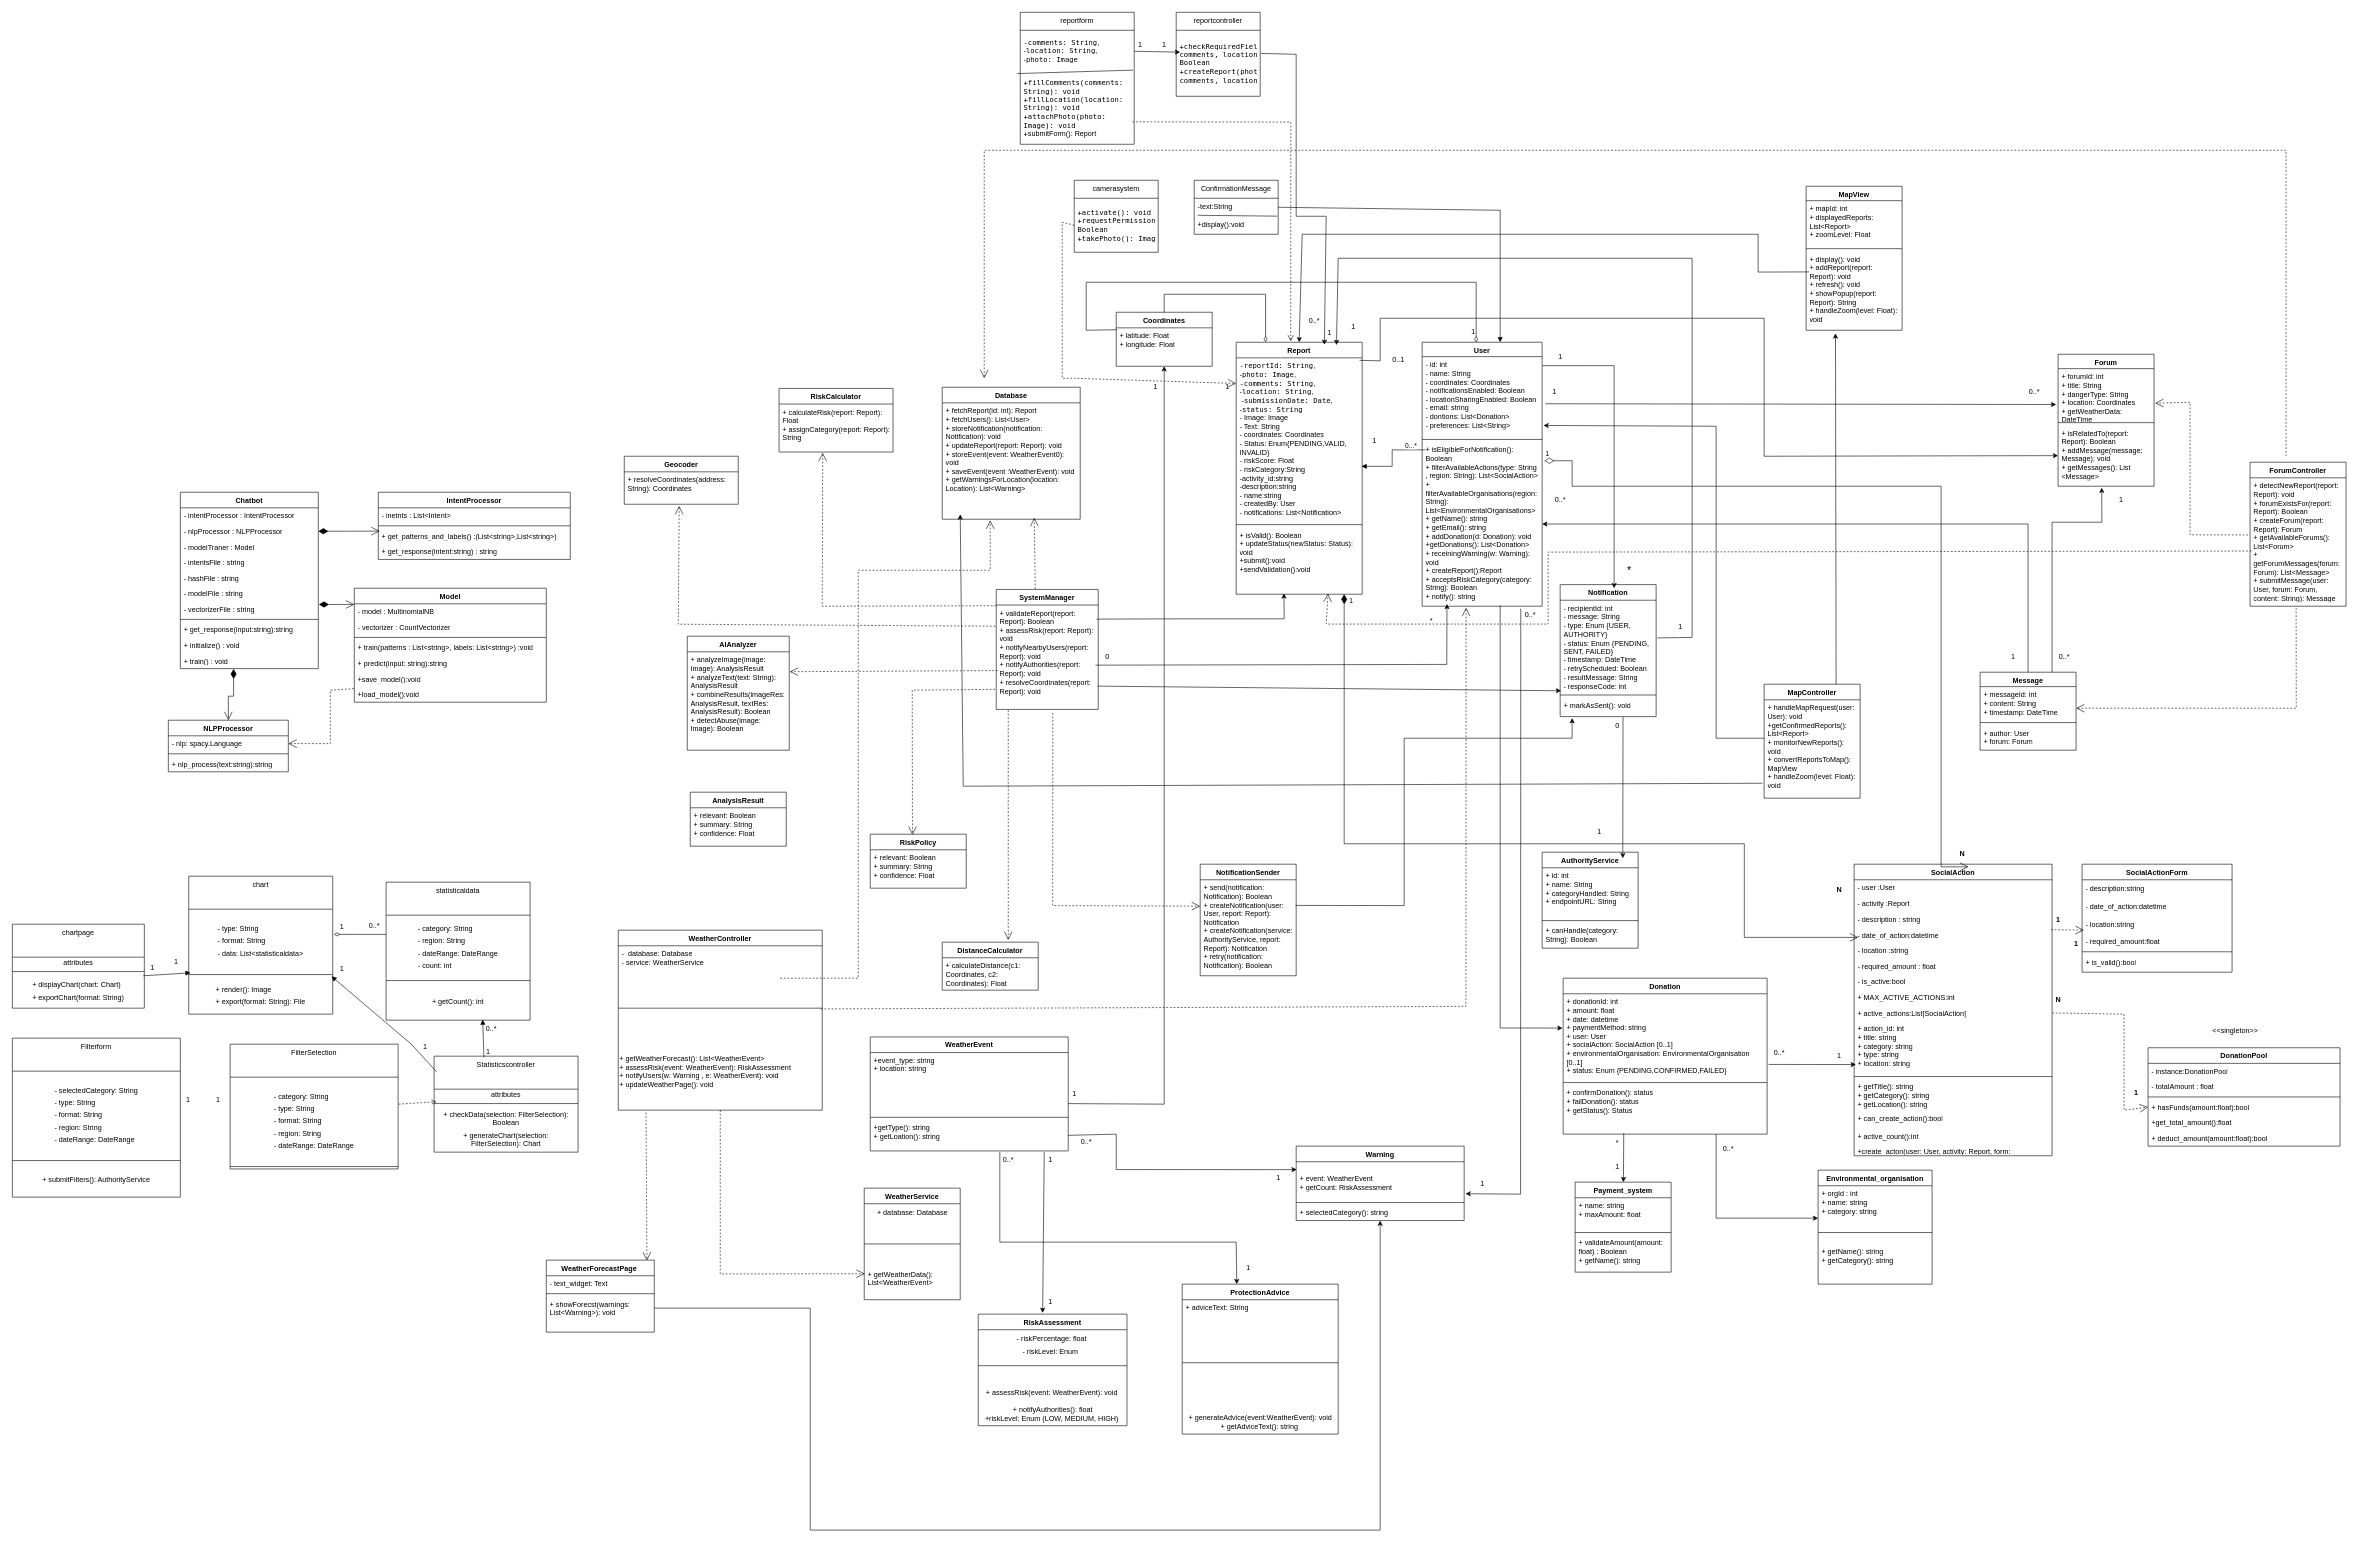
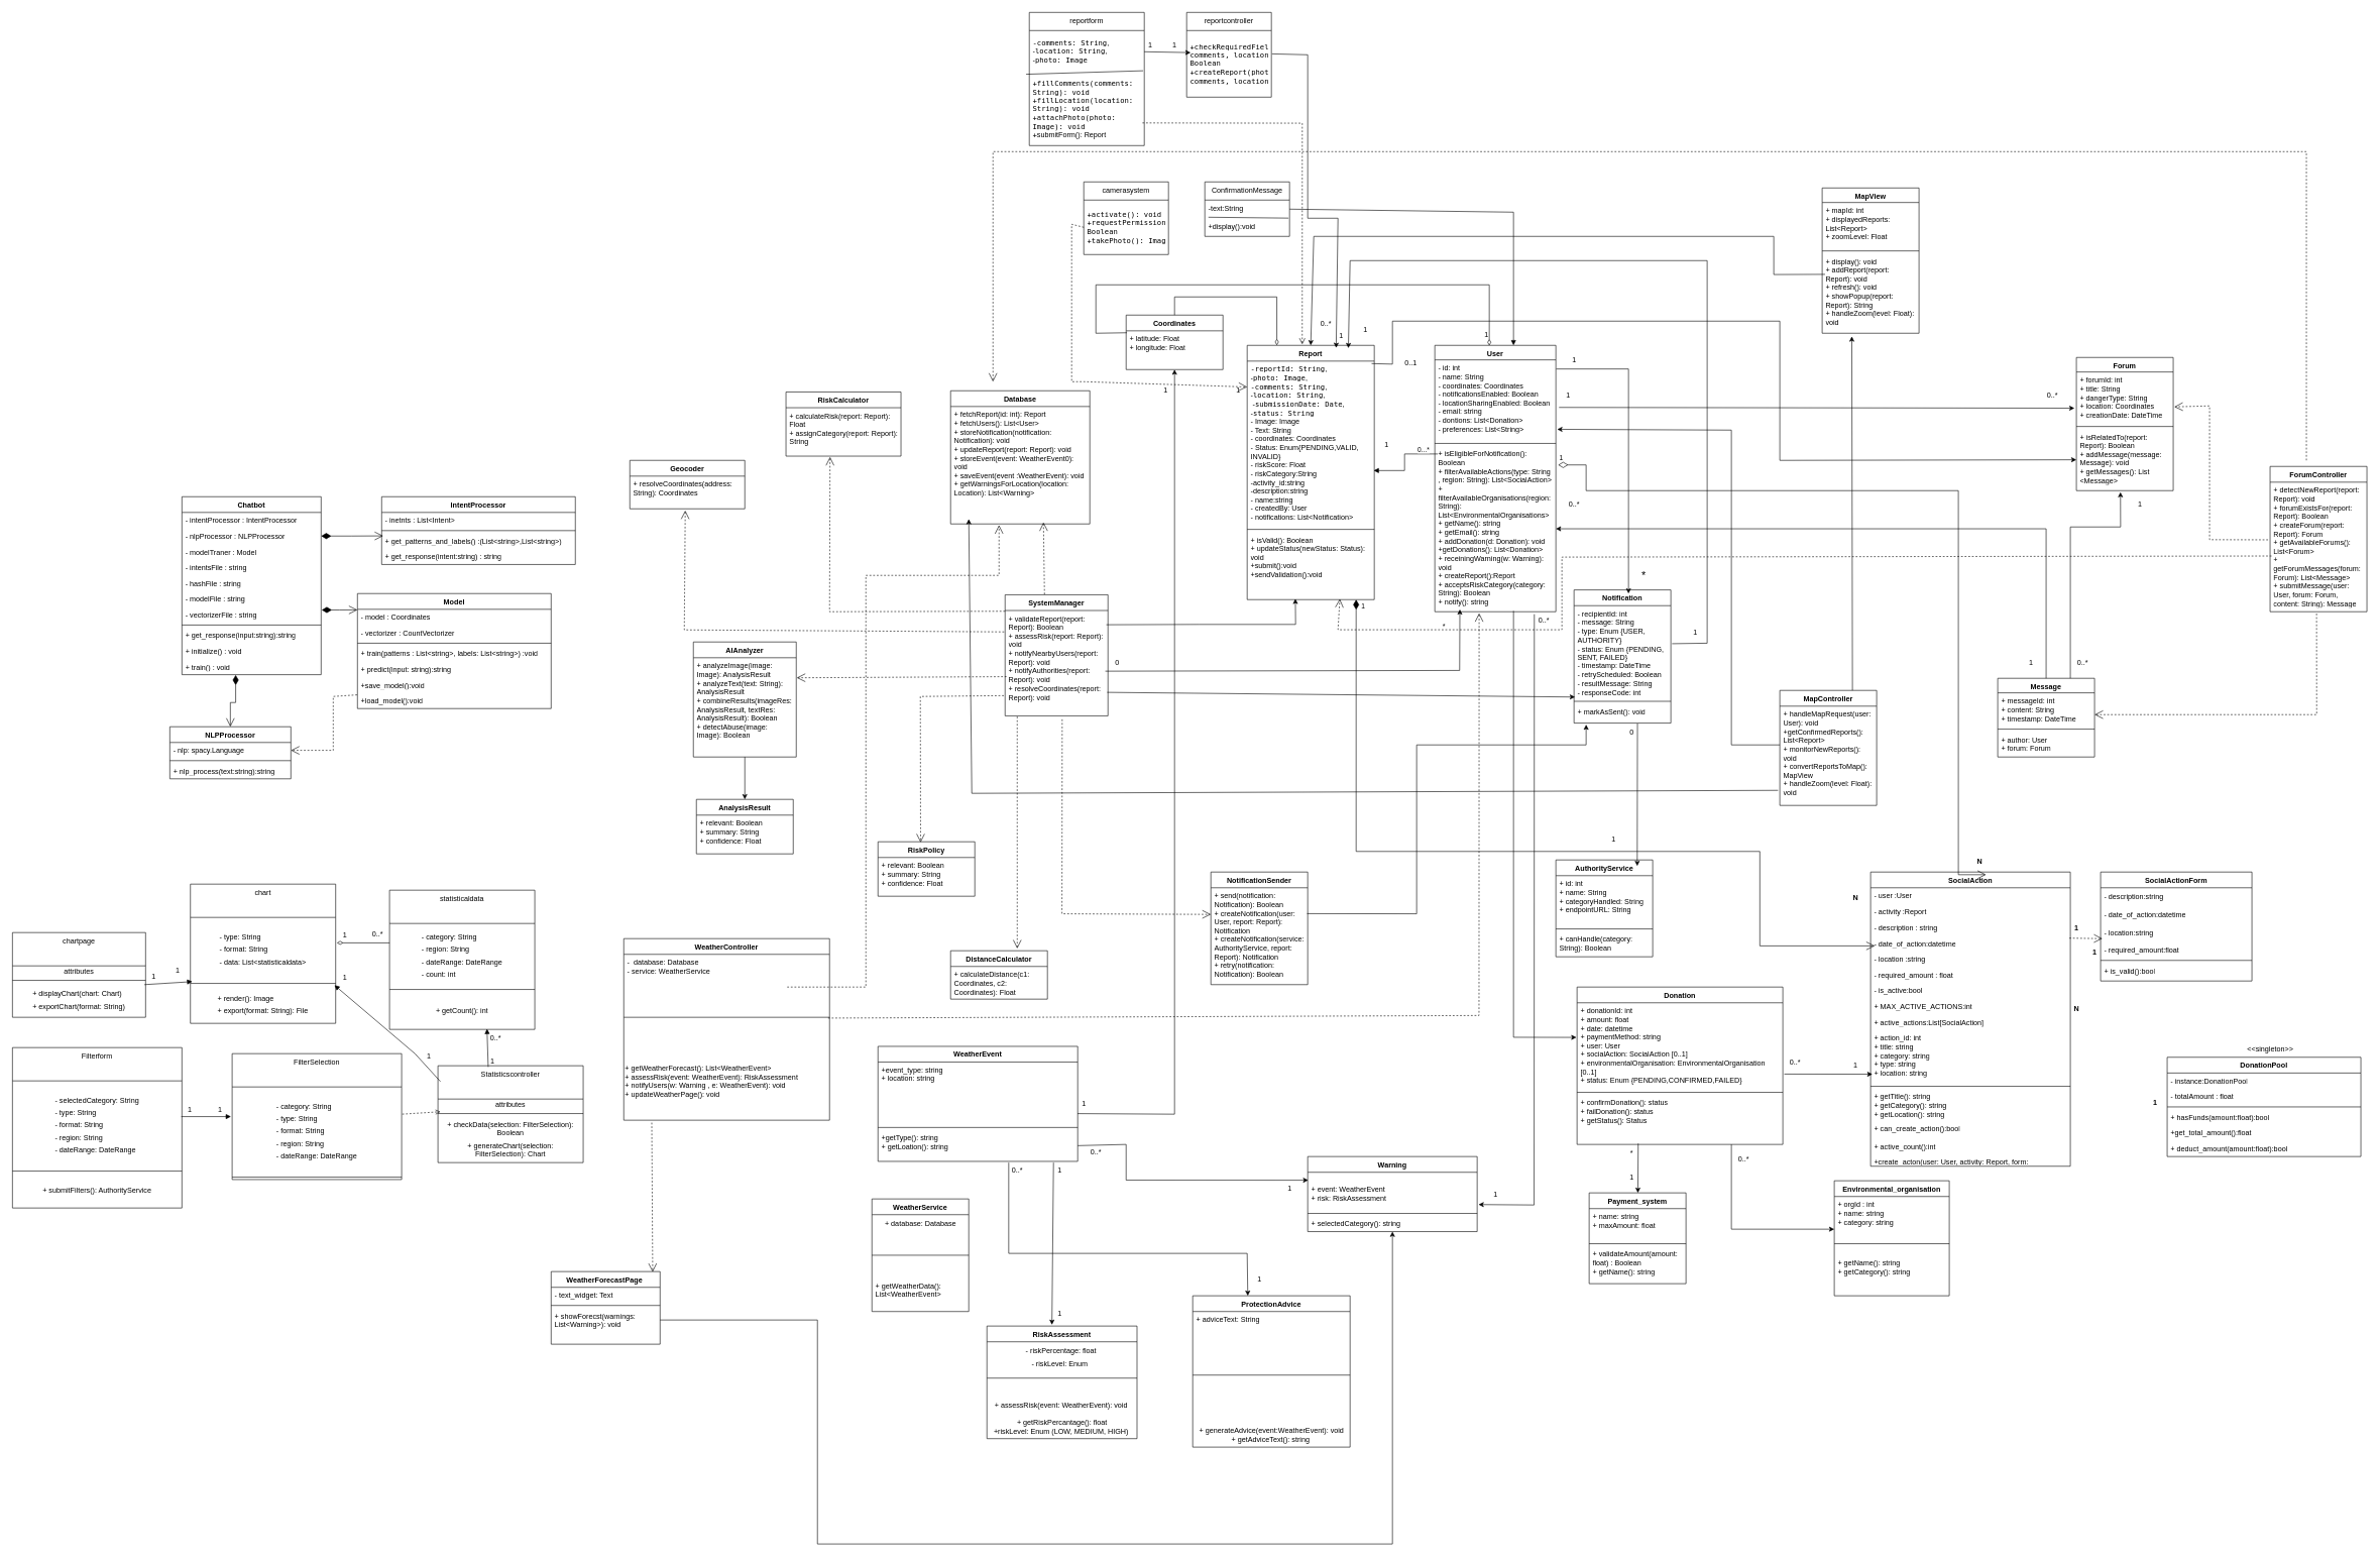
- <mxCell id="48" value="+ forumId: int&lt;div&gt;+ title: String&lt;/div&gt;&lt;div&gt;+ dangerType: String&lt;/div&gt;&lt;div&gt;+ location: Coordinates&lt;/div&gt;&lt;div&gt;+ getWeatherData: DateTime&lt;/div&gt;" style="text;strokeColor=none;fillColor=none;align=left;verticalAlign=top;spacingLeft=4;spacingRight=4;overflow=hidden;rotatable=0;points=[[0,0.5],[1,0.5]];portConstraint=eastwest;whiteSpace=wrap;html=1;" parent="47" vertex="1"><mxGeometry y="24" width="160" height="86" as="geometry" /></mxCell>
+ <mxCell id="48" value="+ forumId: int&lt;div&gt;+ title: String&lt;/div&gt;&lt;div&gt;+ dangerType: String&lt;/div&gt;&lt;div&gt;+ location: Coordinates&lt;/div&gt;&lt;div&gt;+ creationDate: DateTime&lt;/div&gt;" style="text;strokeColor=none;fillColor=none;align=left;verticalAlign=top;spacingLeft=4;spacingRight=4;overflow=hidden;rotatable=0;points=[[0,0.5],[1,0.5]];portConstraint=eastwest;whiteSpace=wrap;html=1;" parent="47" vertex="1"><mxGeometry y="24" width="160" height="86" as="geometry" /></mxCell>
- <mxCell id="180" value="- model : MultinomialNB" style="text;strokeColor=none;fillColor=none;align=left;verticalAlign=top;spacingLeft=4;spacingRight=4;overflow=hidden;rotatable=0;points=[[0,0.5],[1,0.5]];portConstraint=eastwest;whiteSpace=wrap;html=1;" parent="179" vertex="1"><mxGeometry y="26" width="320" height="26" as="geometry" /></mxCell>
+ <mxCell id="180" value="- model : Coordinates" style="text;strokeColor=none;fillColor=none;align=left;verticalAlign=top;spacingLeft=4;spacingRight=4;overflow=hidden;rotatable=0;points=[[0,0.5],[1,0.5]];portConstraint=eastwest;whiteSpace=wrap;html=1;" parent="179" vertex="1"><mxGeometry y="26" width="320" height="26" as="geometry" /></mxCell>
+ <mxCell id="73" value="" style="endArrow=classic;html=1;rounded=0;entryX=0.5;entryY=0;entryDx=0;entryDy=0;" parent="1" source="9" target="6" edge="1"><mxGeometry width="50" height="50" relative="1" as="geometry"><mxPoint x="2320" y="1090" as="sourcePoint" /><mxPoint x="1780" y="1250" as="targetPoint" /></mxGeometry></mxCell>
- <mxCell id="221" value="&lt;span style=&quot;font-weight: normal;&quot;&gt;&amp;lt;&amp;lt;singleton&amp;gt;&amp;gt;&lt;/span&gt;" style="text;align=center;fontStyle=1;verticalAlign=middle;spacingLeft=3;spacingRight=3;strokeColor=none;rotatable=0;points=[[0,0.5],[1,0.5]];portConstraint=eastwest;html=1;" parent="1" vertex="1"><mxGeometry x="3685" y="1705" width="80" height="26" as="geometry" /></mxCell>
+ <mxCell id="221" value="&lt;span style=&quot;font-weight: normal;&quot;&gt;&amp;lt;&amp;lt;singleton&amp;gt;&amp;gt;&lt;/span&gt;" style="text;align=center;fontStyle=1;verticalAlign=middle;spacingLeft=3;spacingRight=3;strokeColor=none;rotatable=0;points=[[0,0.5],[1,0.5]];portConstraint=eastwest;html=1;" parent="1" vertex="1"><mxGeometry x="3710" y="1720" width="80" height="26" as="geometry" /></mxCell>
- <mxCell id="227" value="" style="endArrow=open;endSize=12;dashed=1;html=1;rounded=0;entryX=0;entryY=0.5;entryDx=0;entryDy=0;exitX=1;exitY=0.5;exitDx=0;exitDy=0;" parent="1" source="200" target="211" edge="1"><mxGeometry x="0.001" width="160" relative="1" as="geometry"><mxPoint x="3390" y="1670" as="sourcePoint" /><mxPoint x="3550" y="1670" as="targetPoint" /><Array as="points"><mxPoint x="3540" y="1690" /><mxPoint x="3540" y="1850" /></Array><mxPoint as="offset" /></mxGeometry></mxCell>
+ <mxCell id="279" value="" style="html=1;verticalAlign=bottom;labelBackgroundColor=none;endArrow=block;endFill=1;rounded=0;exitX=0.996;exitY=0.407;exitDx=0;exitDy=0;entryX=-0.007;entryY=0.338;entryDx=0;entryDy=0;exitPerimeter=0;entryPerimeter=0;" parent="1" source="257" target="277" edge="1"><mxGeometry width="160" relative="1" as="geometry"><mxPoint x="401" y="1820" as="sourcePoint" /><mxPoint x="293" y="1939" as="targetPoint" /></mxGeometry></mxCell>
- <mxCell id="124" value="&lt;br&gt;&lt;div&gt;+ event: WeatherEvent&lt;/div&gt;&lt;div&gt;+ getCount: RiskAssessment&lt;/div&gt;" style="text;strokeColor=none;fillColor=none;align=left;verticalAlign=top;spacingLeft=4;spacingRight=4;overflow=hidden;rotatable=0;points=[[0,0.5],[1,0.5]];portConstraint=eastwest;whiteSpace=wrap;html=1;" parent="123" vertex="1"><mxGeometry y="26" width="280" height="64" as="geometry" /></mxCell>
+ <mxCell id="124" value="&lt;br&gt;&lt;div&gt;+ event: WeatherEvent&lt;/div&gt;&lt;div&gt;+ risk: RiskAssessment&lt;/div&gt;" style="text;strokeColor=none;fillColor=none;align=left;verticalAlign=top;spacingLeft=4;spacingRight=4;overflow=hidden;rotatable=0;points=[[0,0.5],[1,0.5]];portConstraint=eastwest;whiteSpace=wrap;html=1;" parent="123" vertex="1"><mxGeometry y="26" width="280" height="64" as="geometry" /></mxCell>
- <mxCell id="141" value="" style="endArrow=open;endSize=12;dashed=1;html=1;rounded=0;exitX=0.5;exitY=1;exitDx=0;exitDy=0;entryX=0.006;entryY=0.226;entryDx=0;entryDy=0;entryPerimeter=0;" parent="1" source="136" target="122" edge="1"><mxGeometry width="160" relative="1" as="geometry"><mxPoint x="1480" y="1720" as="sourcePoint" /><mxPoint x="1640" y="1720" as="targetPoint" /><Array as="points"><mxPoint x="1200" y="2123" /></Array></mxGeometry></mxCell>
- <mxCell id="131" value="+ notifyAuthorities(): float&lt;div&gt;+riskLevel: Enum (LOW, MEDIUM, HIGH)&amp;nbsp;&lt;/div&gt;" style="text;html=1;align=center;verticalAlign=middle;resizable=0;points=[];autosize=1;strokeColor=none;fillColor=none;" parent="127" vertex="1"><mxGeometry y="146" width="248" height="40" as="geometry" /></mxCell>
+ <mxCell id="131" value="+ getRiskPercantage(): float&lt;div&gt;+riskLevel: Enum (LOW, MEDIUM, HIGH)&amp;nbsp;&lt;/div&gt;" style="text;html=1;align=center;verticalAlign=middle;resizable=0;points=[];autosize=1;strokeColor=none;fillColor=none;" parent="127" vertex="1"><mxGeometry y="146" width="248" height="40" as="geometry" /></mxCell>
